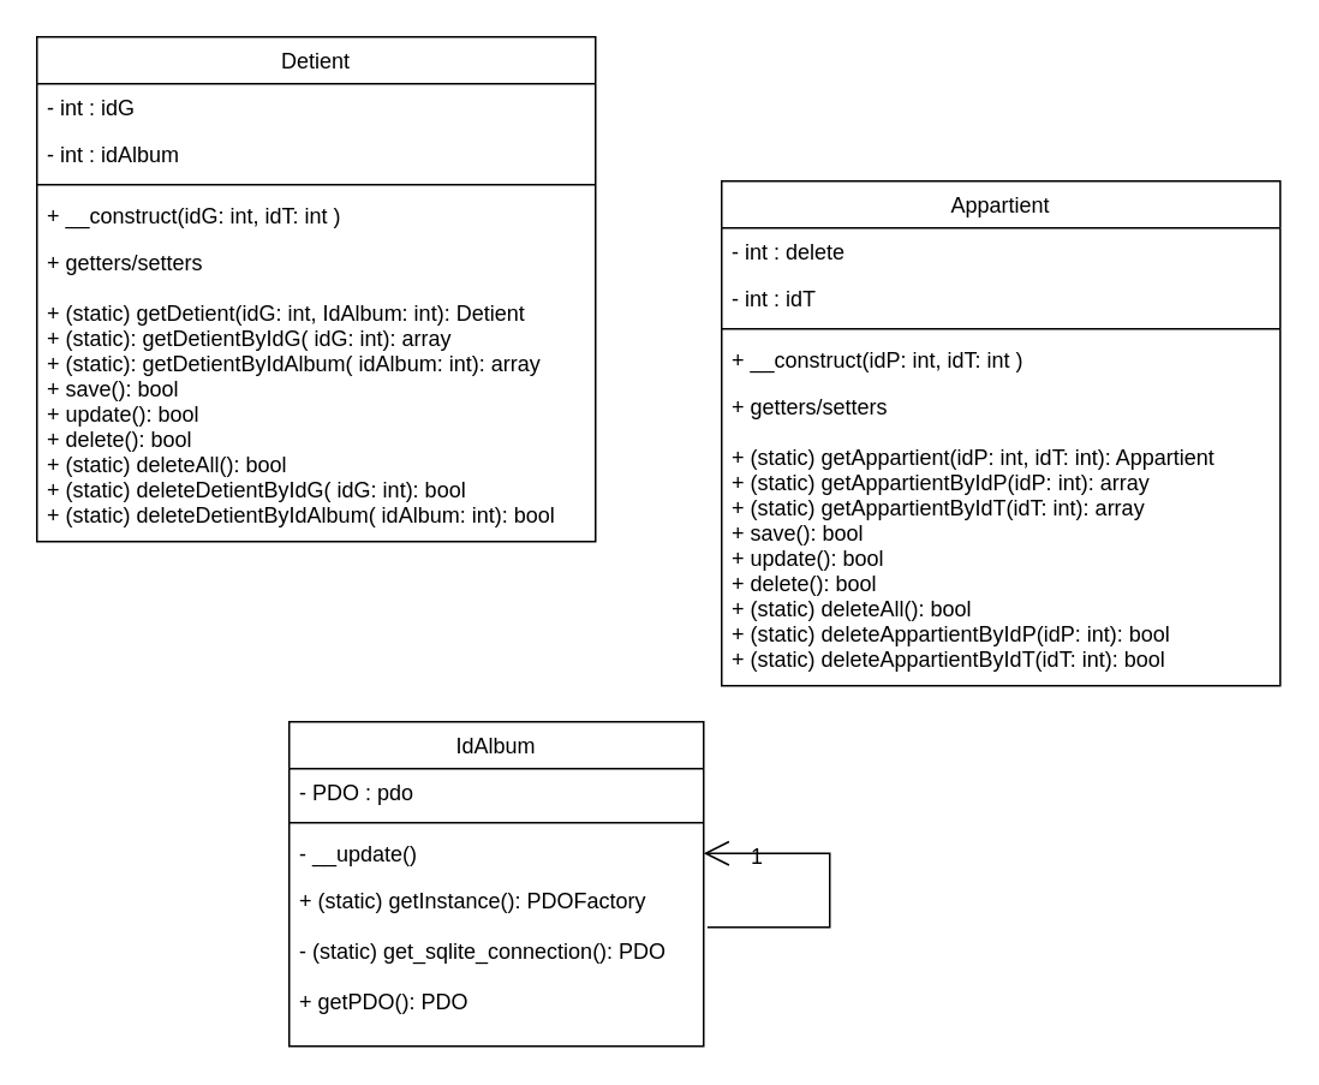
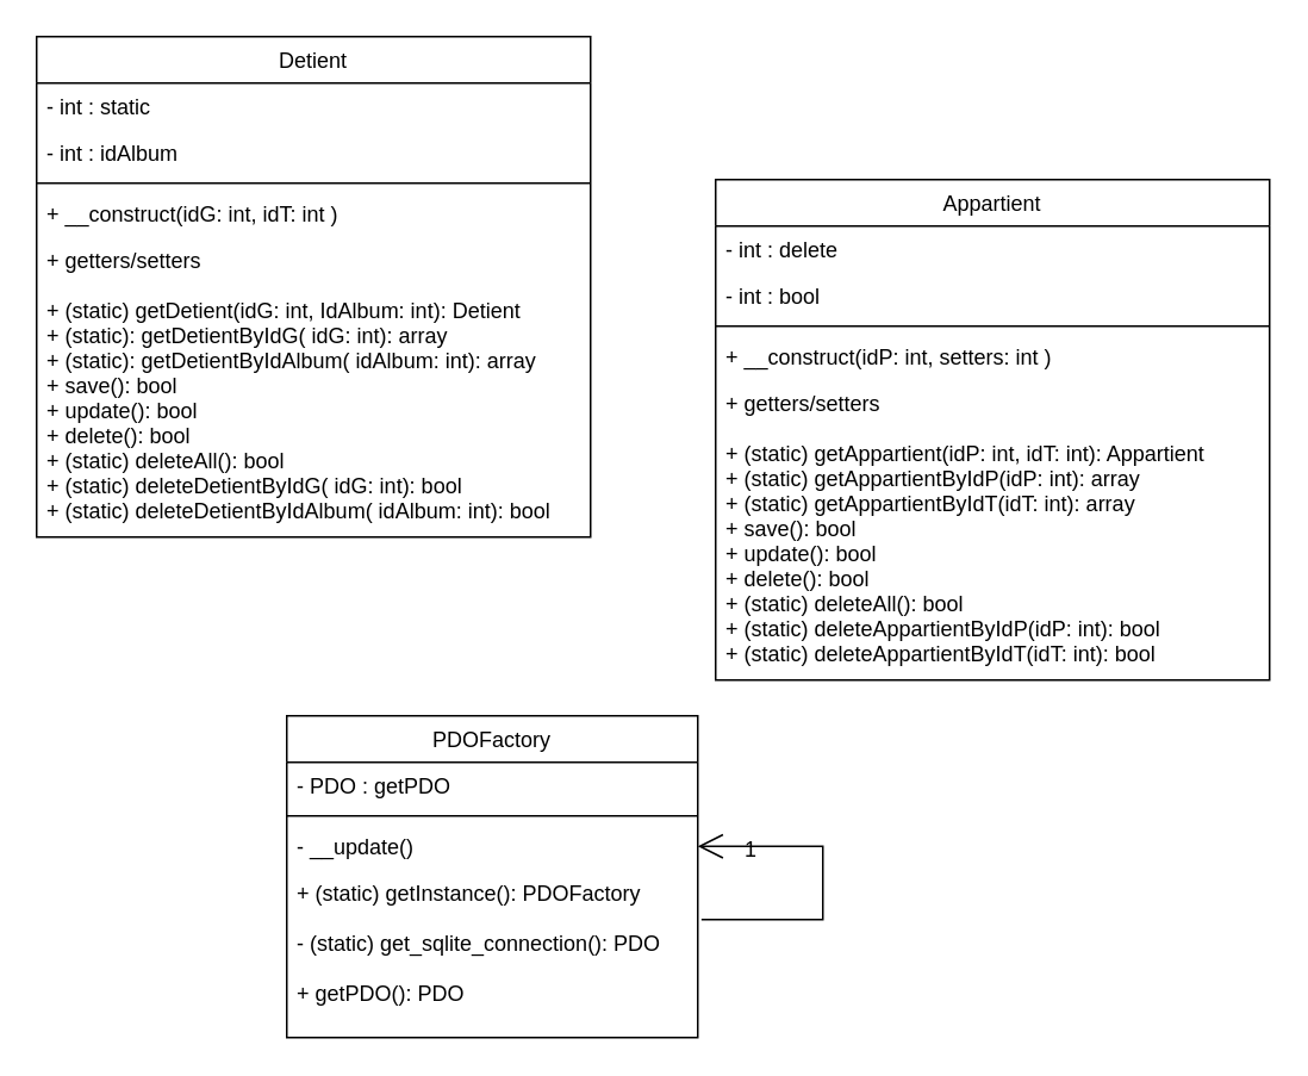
- <mxCell id="10" value="- int : idG" style="text;align=left;verticalAlign=top;spacingLeft=4;spacingRight=4;overflow=hidden;rotatable=0;points=[[0,0.5],[1,0.5]];portConstraint=eastwest;" vertex="1" parent="9"><mxGeometry y="26" width="310" height="26" as="geometry" /></mxCell>
+ <mxCell id="10" value="- int : static" style="text;align=left;verticalAlign=top;spacingLeft=4;spacingRight=4;overflow=hidden;rotatable=0;points=[[0,0.5],[1,0.5]];portConstraint=eastwest;" vertex="1" parent="9"><mxGeometry y="26" width="310" height="26" as="geometry" /></mxCell>
- <mxCell id="17" value="- int : idT" style="text;align=left;verticalAlign=top;spacingLeft=4;spacingRight=4;overflow=hidden;rotatable=0;points=[[0,0.5],[1,0.5]];portConstraint=eastwest;rounded=0;shadow=0;html=0;" vertex="1" parent="15"><mxGeometry y="52" width="310" height="26" as="geometry" /></mxCell>
+ <mxCell id="17" value="- int : bool" style="text;align=left;verticalAlign=top;spacingLeft=4;spacingRight=4;overflow=hidden;rotatable=0;points=[[0,0.5],[1,0.5]];portConstraint=eastwest;rounded=0;shadow=0;html=0;" vertex="1" parent="15"><mxGeometry y="52" width="310" height="26" as="geometry" /></mxCell>
- <mxCell id="19" value="+ __construct(idP: int, idT: int )" style="text;align=left;verticalAlign=top;spacingLeft=4;spacingRight=4;overflow=hidden;rotatable=0;points=[[0,0.5],[1,0.5]];portConstraint=eastwest;" vertex="1" parent="15"><mxGeometry y="86" width="310" height="26" as="geometry" /></mxCell>
+ <mxCell id="19" value="+ __construct(idP: int, setters: int )" style="text;align=left;verticalAlign=top;spacingLeft=4;spacingRight=4;overflow=hidden;rotatable=0;points=[[0,0.5],[1,0.5]];portConstraint=eastwest;" vertex="1" parent="15"><mxGeometry y="86" width="310" height="26" as="geometry" /></mxCell>
- <mxCell id="2" value="IdAlbum" style="swimlane;fontStyle=0;align=center;verticalAlign=top;childLayout=stackLayout;horizontal=1;startSize=26;horizontalStack=0;resizeParent=1;resizeLast=0;collapsible=1;marginBottom=0;rounded=0;shadow=0;strokeWidth=1;" vertex="1" parent="1"><mxGeometry x="160" y="400" width="230" height="180" as="geometry"><mxRectangle x="130" y="380" width="160" height="26" as="alternateBounds" /></mxGeometry></mxCell>
+ <mxCell id="2" value="PDOFactory" style="swimlane;fontStyle=0;align=center;verticalAlign=top;childLayout=stackLayout;horizontal=1;startSize=26;horizontalStack=0;resizeParent=1;resizeLast=0;collapsible=1;marginBottom=0;rounded=0;shadow=0;strokeWidth=1;" vertex="1" parent="1"><mxGeometry x="160" y="400" width="230" height="180" as="geometry"><mxRectangle x="130" y="380" width="160" height="26" as="alternateBounds" /></mxGeometry></mxCell>
- <mxCell id="3" value="- PDO : pdo" style="text;align=left;verticalAlign=top;spacingLeft=4;spacingRight=4;overflow=hidden;rotatable=0;points=[[0,0.5],[1,0.5]];portConstraint=eastwest;rounded=0;shadow=0;html=0;" vertex="1" parent="2"><mxGeometry y="26" width="230" height="26" as="geometry" /></mxCell>
+ <mxCell id="3" value="- PDO : getPDO" style="text;align=left;verticalAlign=top;spacingLeft=4;spacingRight=4;overflow=hidden;rotatable=0;points=[[0,0.5],[1,0.5]];portConstraint=eastwest;rounded=0;shadow=0;html=0;" vertex="1" parent="2"><mxGeometry y="26" width="230" height="26" as="geometry" /></mxCell>
